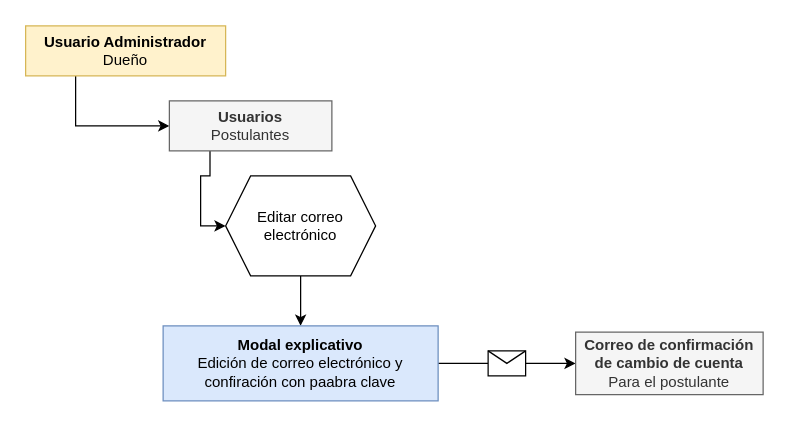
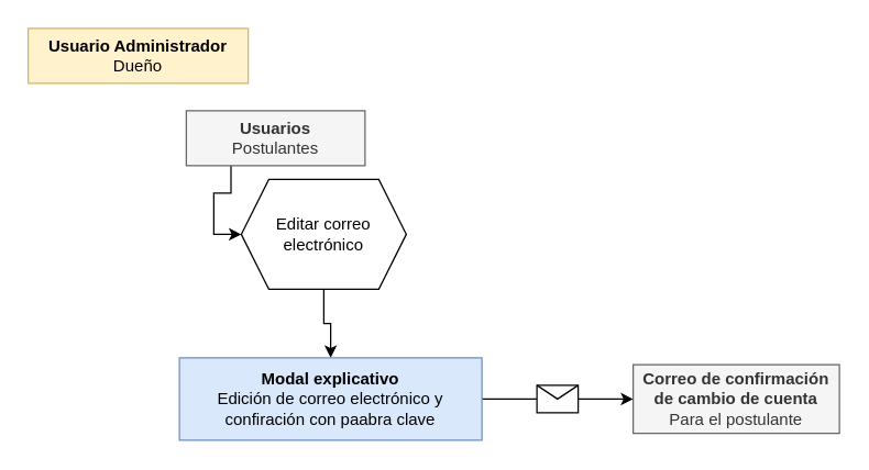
- <mxCell id="2" style="edgeStyle=orthogonalEdgeStyle;rounded=0;orthogonalLoop=1;jettySize=auto;html=1;exitX=0.25;exitY=1;exitDx=0;exitDy=0;entryX=0;entryY=0.5;entryDx=0;entryDy=0;" edge="1" parent="1" source="3" target="5"><mxGeometry relative="1" as="geometry" /></mxCell>
- <mxCell id="7" value="Editar correo electrónico" style="shape=hexagon;perimeter=hexagonPerimeter2;whiteSpace=wrap;html=1;fixedSize=1;" vertex="1" parent="1"><mxGeometry x="180" y="140" width="120" height="80" as="geometry" /></mxCell>
+ <mxCell id="7" value="Editar correo electrónico" style="shape=hexagon;perimeter=hexagonPerimeter2;whiteSpace=wrap;html=1;fixedSize=1;" vertex="1" parent="1"><mxGeometry x="175" y="130" width="120" height="80" as="geometry" /></mxCell>
